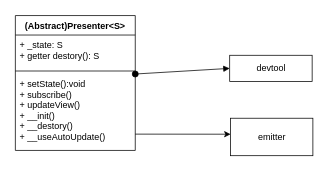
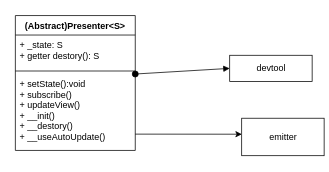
- <mxCell id="8" value="emitter" style="html=1;glass=0;sketch=0;gradientColor=none;" vertex="1" parent="1"><mxGeometry x="307" y="157" width="110" height="50" as="geometry" /></mxCell>
+ <mxCell id="8" value="emitter" style="html=1;glass=0;sketch=0;gradientColor=none;" vertex="1" parent="1"><mxGeometry x="322" y="157" width="110" height="50" as="geometry" /></mxCell>
